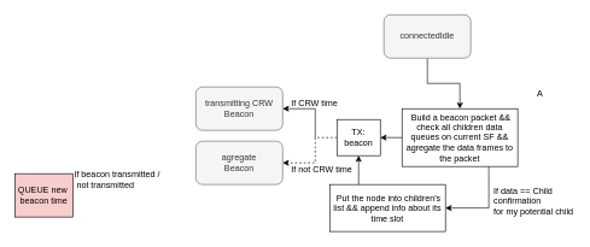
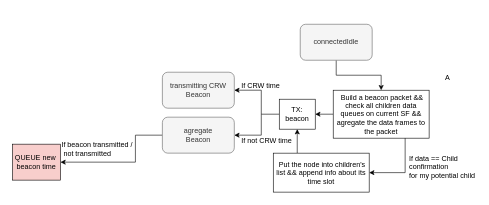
- <mxCell id="6" value="&lt;div&gt;connectedIdle&lt;/div&gt;" style="rounded=1;whiteSpace=wrap;html=1;fillColor=#f5f5f5;fontColor=#333333;strokeColor=#666666;" parent="1" vertex="1"><mxGeometry x="530" y="20" width="120" height="60" as="geometry" /></mxCell>
+ <mxCell id="6" value="&lt;div&gt;connectedIdle&lt;/div&gt;" style="rounded=1;whiteSpace=wrap;html=1;fillColor=#f5f5f5;fontColor=#333333;strokeColor=#666666;" parent="1" vertex="1"><mxGeometry x="500" y="40" width="120" height="60" as="geometry" /></mxCell>
- <mxCell id="3" value="" style="edgeStyle=orthogonalEdgeStyle;rounded=0;orthogonalLoop=1;jettySize=auto;html=1;dashed=1;" parent="1" source="4" target="7" edge="1"><mxGeometry relative="1" as="geometry"><Array as="points"><mxPoint x="435" y="190" /><mxPoint x="435" y="225" /></Array></mxGeometry></mxCell>
+ <mxCell id="3" value="" style="edgeStyle=orthogonalEdgeStyle;rounded=0;orthogonalLoop=1;jettySize=auto;html=1;" parent="1" source="4" target="7" edge="1"><mxGeometry relative="1" as="geometry"><Array as="points"><mxPoint x="435" y="190" /><mxPoint x="435" y="225" /></Array></mxGeometry></mxCell>
+ <mxCell id="2" style="edgeStyle=orthogonalEdgeStyle;rounded=0;orthogonalLoop=1;jettySize=auto;html=1;exitX=0;exitY=0.5;exitDx=0;exitDy=0;entryX=1;entryY=0.5;entryDx=0;entryDy=0;" parent="1" source="7" target="10" edge="1"><mxGeometry relative="1" as="geometry"><Array as="points"><mxPoint x="225" y="225" /><mxPoint x="225" y="270" /></Array></mxGeometry></mxCell>
